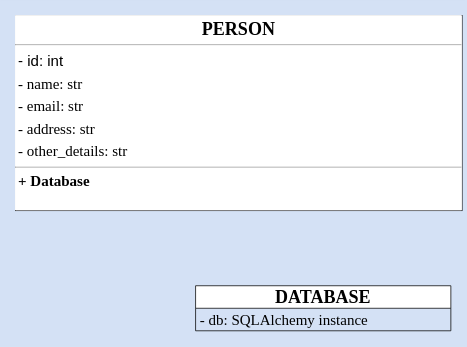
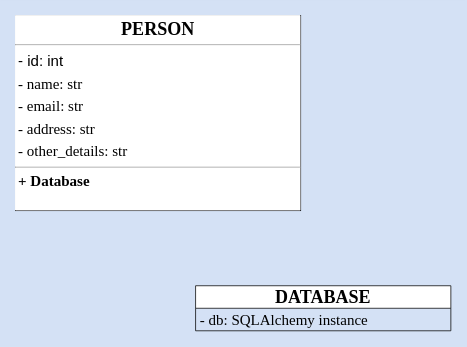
- <mxCell id="4" value="&lt;h1 style=&quot;margin:0px;margin-top:4px;text-align:center;&quot;&gt;&lt;b&gt;&lt;font style=&quot;&quot; face=&quot;Times New Roman&quot;&gt;PERSON&lt;/font&gt;&lt;/b&gt;&lt;/h1&gt;&lt;hr size=&quot;1&quot;&gt;&lt;blockquote style=&quot;margin: 0px 0px 0px 4px; font-size: 20px; line-height: 150%;&quot;&gt;&lt;div style=&quot;text-align: justify; line-height: 150%;&quot;&gt;- id: int &lt;br&gt;&lt;/div&gt;&lt;font style=&quot;font-size: 20px;&quot; face=&quot;Times New Roman&quot;&gt;&lt;div style=&quot;text-align: justify; line-height: 150%;&quot;&gt;- name: str     &lt;br&gt;&lt;/div&gt;&lt;/font&gt;&lt;font style=&quot;font-size: 20px;&quot; face=&quot;Times New Roman&quot;&gt;&lt;div style=&quot;text-align: justify; line-height: 150%;&quot;&gt; - email: str  &lt;br&gt;&lt;/div&gt;&lt;/font&gt;&lt;font style=&quot;font-size: 20px;&quot; face=&quot;Times New Roman&quot;&gt;&lt;div style=&quot;text-align: justify; line-height: 150%;&quot;&gt;- address: str   &lt;br&gt;&lt;/div&gt;&lt;/font&gt;&lt;font style=&quot;font-size: 20px;&quot; face=&quot;Times New Roman&quot;&gt;&lt;div style=&quot;text-align: justify; line-height: 150%;&quot;&gt;- other_details: str   &lt;br&gt;&lt;/div&gt;&lt;/font&gt;&lt;/blockquote&gt;&lt;hr size=&quot;1&quot;&gt;&lt;p style=&quot;margin:0px;margin-left:4px;&quot;&gt;&lt;font style=&quot;font-size: 20px;&quot; face=&quot;Times New Roman&quot;&gt;&lt;b&gt;+ Database  &lt;/b&gt;&lt;/font&gt;&lt;br&gt;&lt;/p&gt;" style="verticalAlign=top;align=left;overflow=fill;fontSize=12;fontFamily=Helvetica;html=1;whiteSpace=wrap;labelBackgroundColor=default;" vertex="1" parent="1"><mxGeometry x="20" y="20" width="595" height="260" as="geometry" /></mxCell>
+ <mxCell id="4" value="&lt;h1 style=&quot;margin:0px;margin-top:4px;text-align:center;&quot;&gt;&lt;b&gt;&lt;font style=&quot;&quot; face=&quot;Times New Roman&quot;&gt;PERSON&lt;/font&gt;&lt;/b&gt;&lt;/h1&gt;&lt;hr size=&quot;1&quot;&gt;&lt;blockquote style=&quot;margin: 0px 0px 0px 4px; font-size: 20px; line-height: 150%;&quot;&gt;&lt;div style=&quot;text-align: justify; line-height: 150%;&quot;&gt;- id: int &lt;br&gt;&lt;/div&gt;&lt;font style=&quot;font-size: 20px;&quot; face=&quot;Times New Roman&quot;&gt;&lt;div style=&quot;text-align: justify; line-height: 150%;&quot;&gt;- name: str     &lt;br&gt;&lt;/div&gt;&lt;/font&gt;&lt;font style=&quot;font-size: 20px;&quot; face=&quot;Times New Roman&quot;&gt;&lt;div style=&quot;text-align: justify; line-height: 150%;&quot;&gt; - email: str  &lt;br&gt;&lt;/div&gt;&lt;/font&gt;&lt;font style=&quot;font-size: 20px;&quot; face=&quot;Times New Roman&quot;&gt;&lt;div style=&quot;text-align: justify; line-height: 150%;&quot;&gt;- address: str   &lt;br&gt;&lt;/div&gt;&lt;/font&gt;&lt;font style=&quot;font-size: 20px;&quot; face=&quot;Times New Roman&quot;&gt;&lt;div style=&quot;text-align: justify; line-height: 150%;&quot;&gt;- other_details: str   &lt;br&gt;&lt;/div&gt;&lt;/font&gt;&lt;/blockquote&gt;&lt;hr size=&quot;1&quot;&gt;&lt;p style=&quot;margin:0px;margin-left:4px;&quot;&gt;&lt;font style=&quot;font-size: 20px;&quot; face=&quot;Times New Roman&quot;&gt;&lt;b&gt;+ Database  &lt;/b&gt;&lt;/font&gt;&lt;br&gt;&lt;/p&gt;" style="verticalAlign=top;align=left;overflow=fill;fontSize=12;fontFamily=Helvetica;html=1;whiteSpace=wrap;labelBackgroundColor=default;" vertex="1" parent="1"><mxGeometry x="20" y="20" width="380" height="260" as="geometry" /></mxCell>
